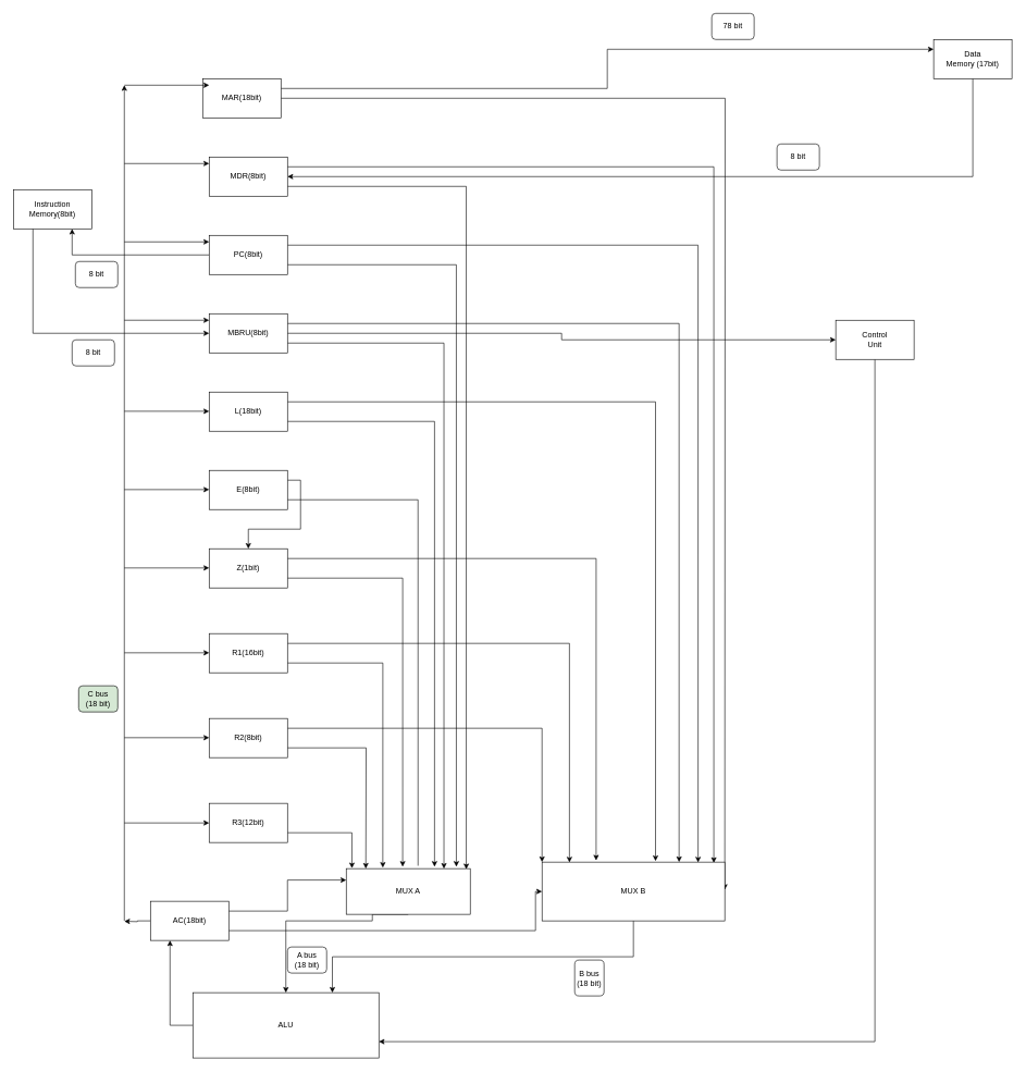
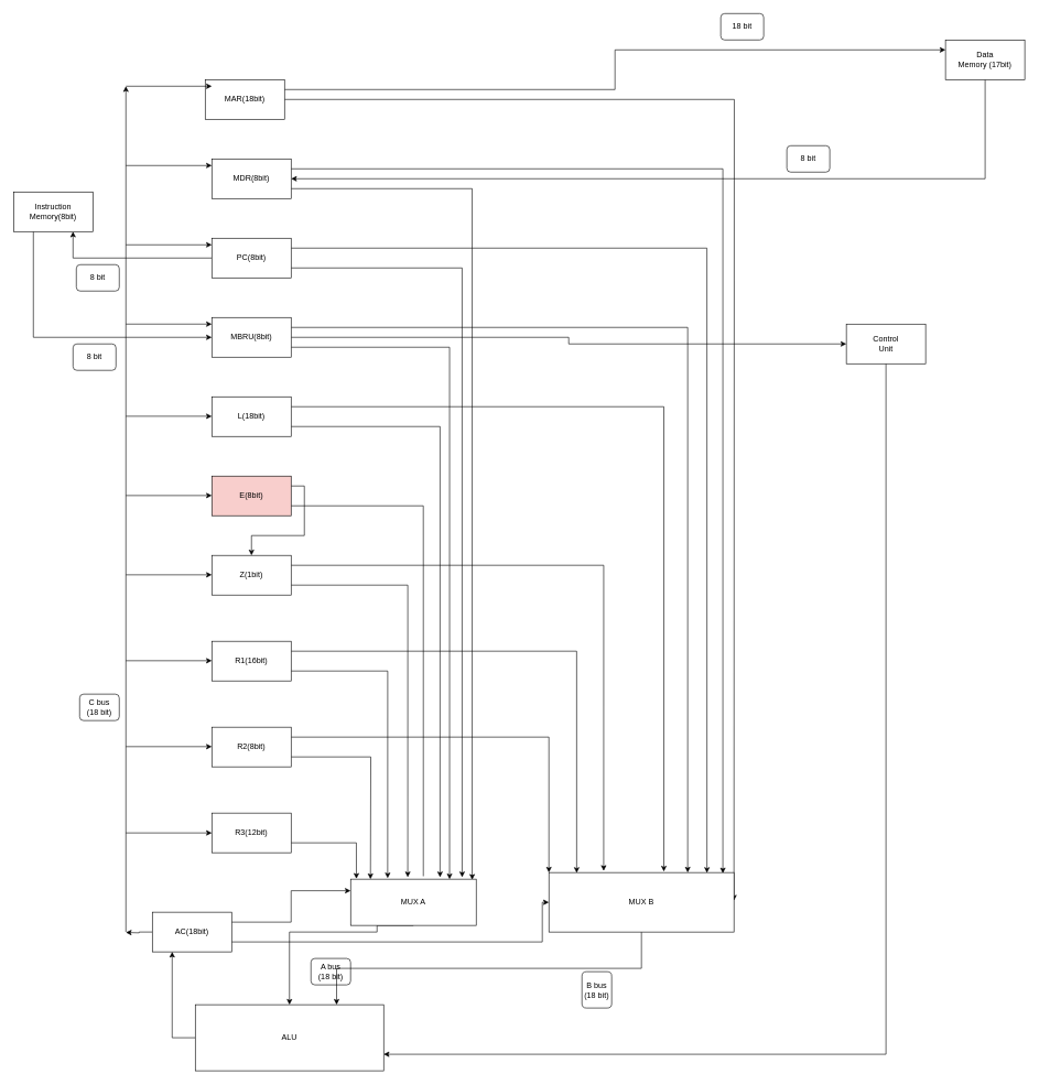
- <mxCell id="63" value="78 bit" style="rounded=1;whiteSpace=wrap;html=1;" parent="1" vertex="1"><mxGeometry x="1090" y="20" width="65" height="40" as="geometry" /></mxCell>
+ <mxCell id="63" value="18 bit" style="rounded=1;whiteSpace=wrap;html=1;" parent="1" vertex="1"><mxGeometry x="1090" y="20" width="65" height="40" as="geometry" /></mxCell>
- <mxCell id="21" value="E(8bit)" style="rounded=0;whiteSpace=wrap;html=1;" parent="1" vertex="1"><mxGeometry x="320" y="720" width="120" height="60" as="geometry" /></mxCell>
+ <mxCell id="21" value="E(8bit)" style="rounded=0;whiteSpace=wrap;html=1;fillColor=#f8cecc;" parent="1" vertex="1"><mxGeometry x="320" y="720" width="120" height="60" as="geometry" /></mxCell>
- <mxCell id="54" value="C bus&lt;br&gt;(18 bit)" style="rounded=1;whiteSpace=wrap;html=1;fillColor=#d5e8d4;" parent="1" vertex="1"><mxGeometry x="120" y="1050" width="60" height="40" as="geometry" /></mxCell>
+ <mxCell id="54" value="C bus&lt;br&gt;(18 bit)" style="rounded=1;whiteSpace=wrap;html=1;" parent="1" vertex="1"><mxGeometry x="120" y="1050" width="60" height="40" as="geometry" /></mxCell>
- <mxCell id="45" value="A bus&lt;br&gt;(18 bit)" style="rounded=1;whiteSpace=wrap;html=1;" parent="1" vertex="1"><mxGeometry x="440" y="1450" width="60" height="40" as="geometry" /></mxCell>
+ <mxCell id="45" value="A bus&lt;br&gt;(18 bit)" style="rounded=1;whiteSpace=wrap;html=1;" parent="1" vertex="1"><mxGeometry x="470" y="1450" width="60" height="40" as="geometry" /></mxCell>
